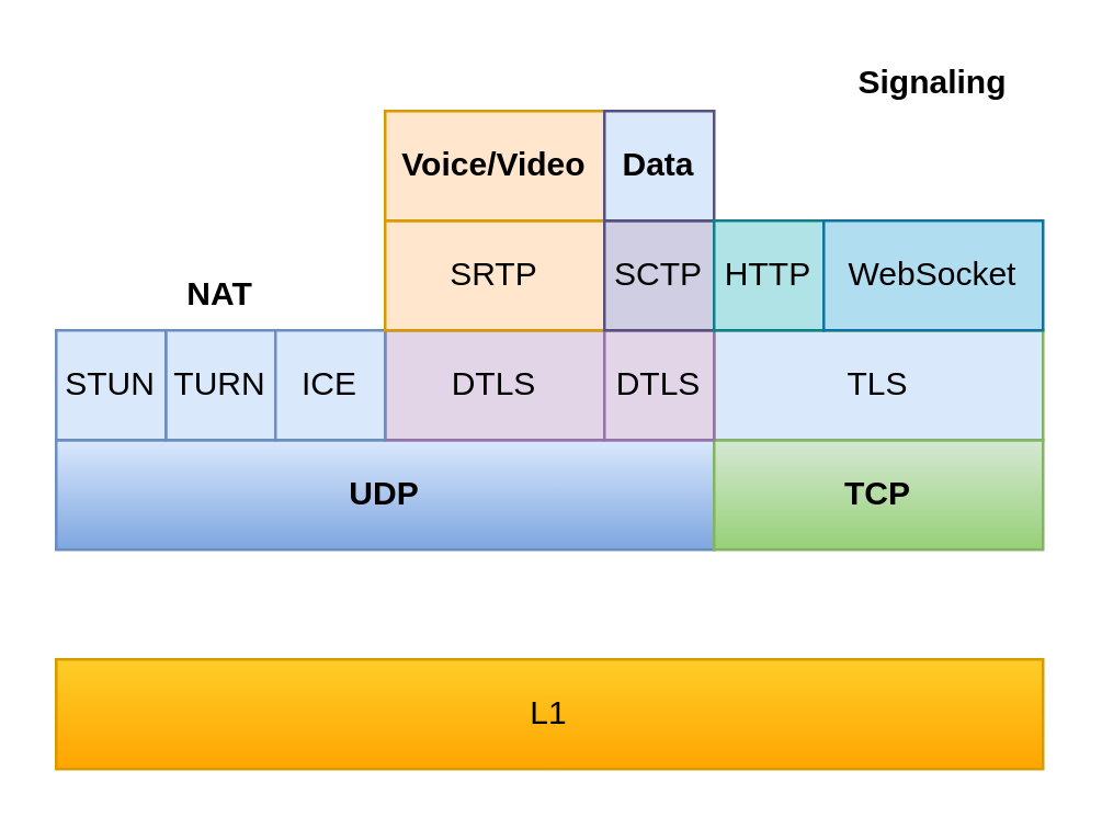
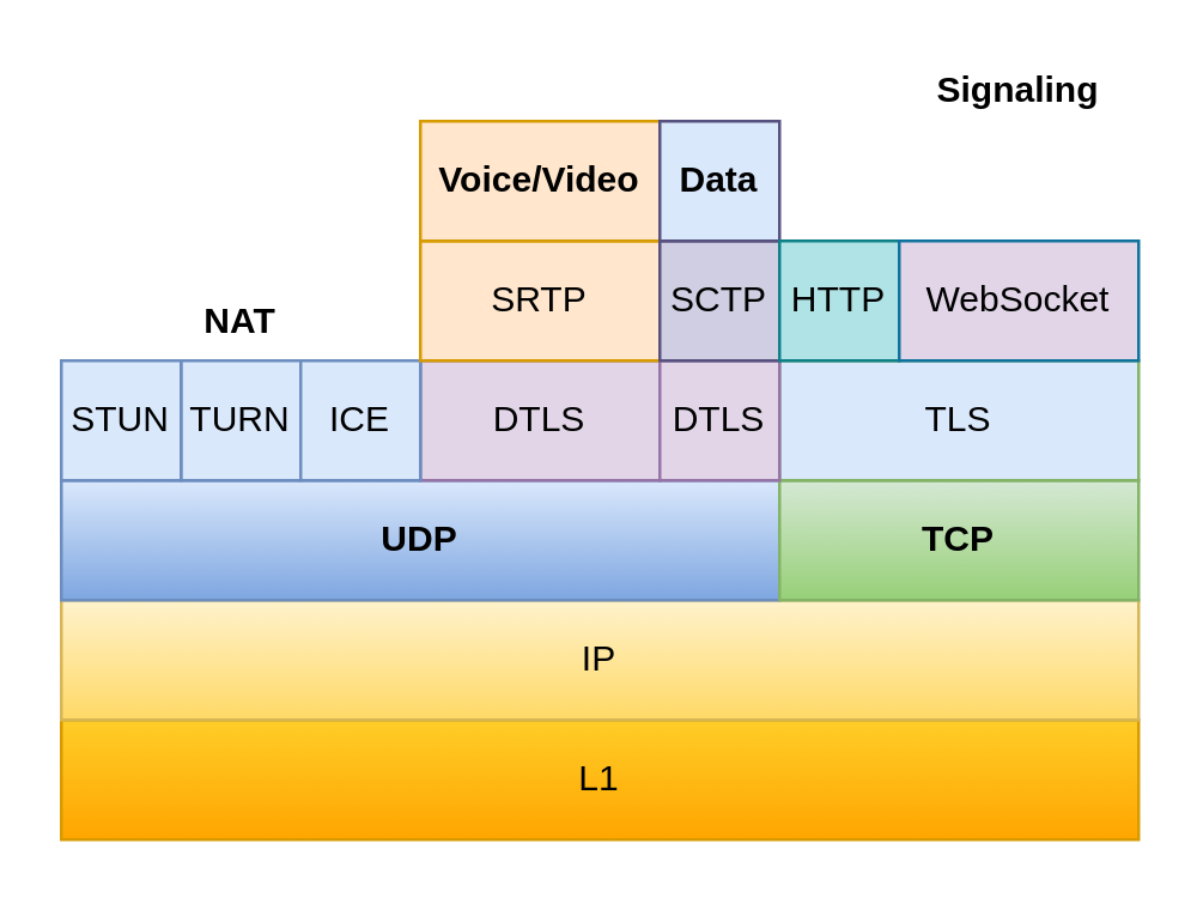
- <mxCell id="17" value="WebSocket" style="rounded=0;whiteSpace=wrap;html=1;fillColor=#b1ddf0;strokeColor=#10739e;" vertex="1" parent="1"><mxGeometry x="300" y="80" width="80" height="40" as="geometry" /></mxCell>
+ <mxCell id="17" value="WebSocket" style="rounded=0;whiteSpace=wrap;html=1;fillColor=#e1d5e7;strokeColor=#10739e;" vertex="1" parent="1"><mxGeometry x="300" y="80" width="80" height="40" as="geometry" /></mxCell>
+ <mxCell id="3" value="IP" style="rounded=0;whiteSpace=wrap;html=1;gradientColor=#ffd966;fillColor=#fff2cc;strokeColor=#d6b656;" vertex="1" parent="1"><mxGeometry x="20" y="200" width="360" height="40" as="geometry" /></mxCell>
